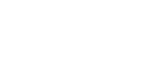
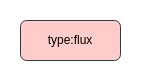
+ <mxCell id="2" value="type:flux" style="rounded=1;whiteSpace=wrap;fillColor=#ffcccc;strokeColor=#36393d;fontColor=#000000;" parent="1" vertex="1"><mxGeometry x="20" y="20" width="100" height="40" as="geometry" /></mxCell>
